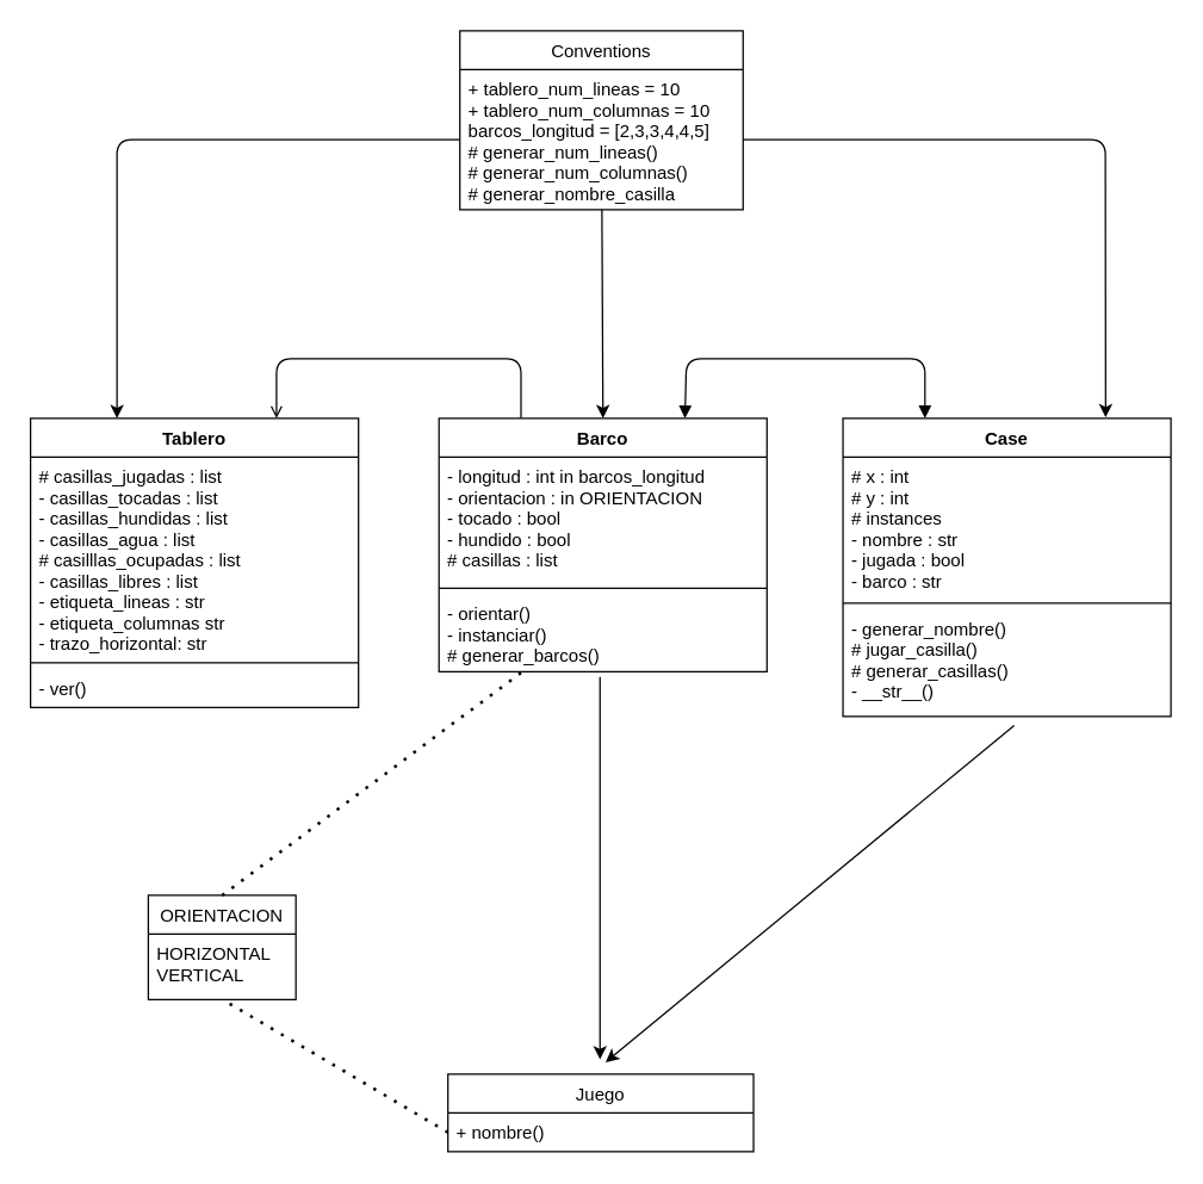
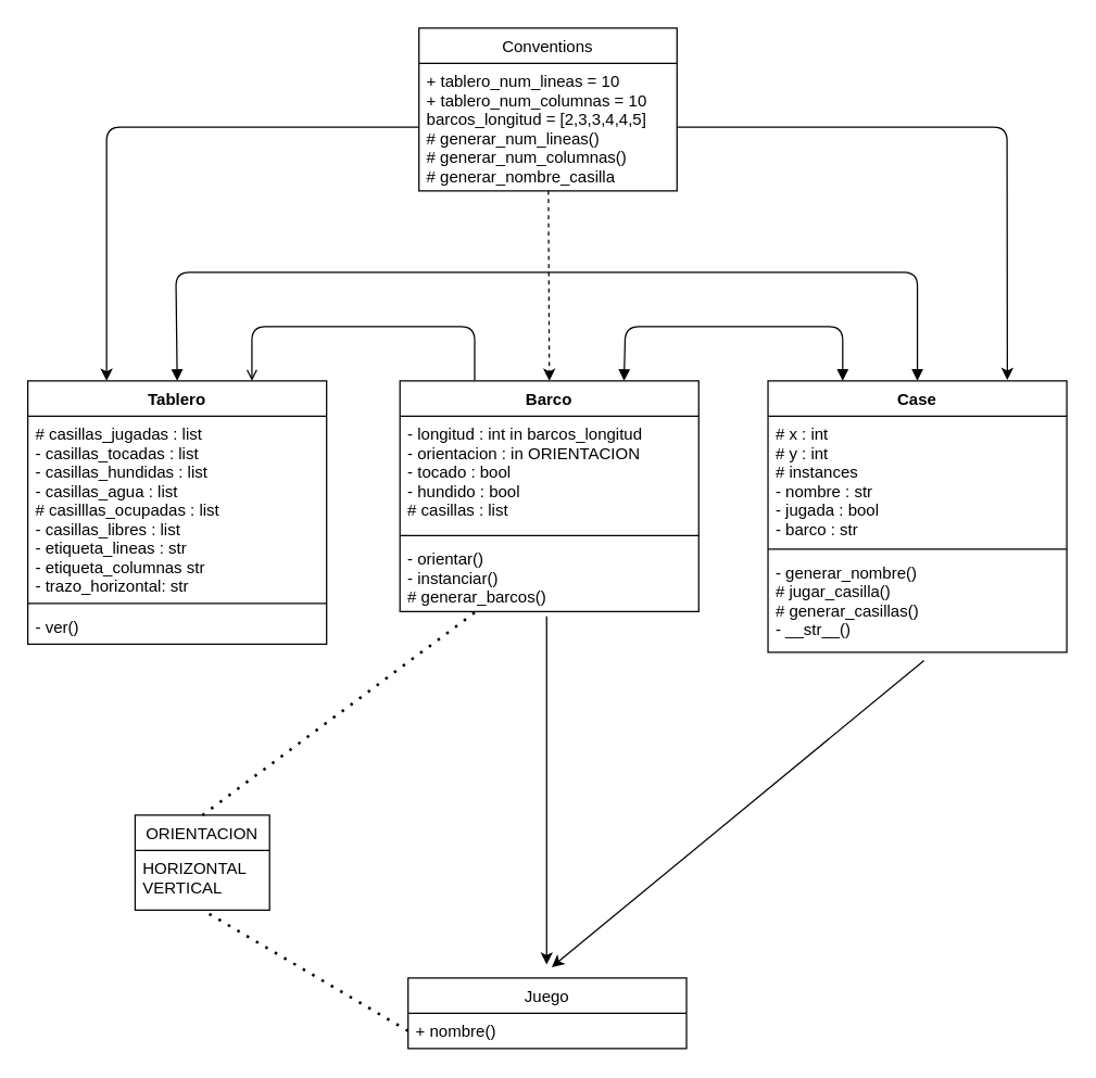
+ <mxCell id="27" value="" style="endArrow=block;startArrow=block;endFill=1;startFill=1;html=1;exitX=0.5;exitY=0;exitDx=0;exitDy=0;entryX=0.5;entryY=0;entryDx=0;entryDy=0;" edge="1" parent="1" source="2" target="11"><mxGeometry width="160" relative="1" as="geometry"><mxPoint x="324" y="200" as="sourcePoint" /><mxPoint x="484" y="200" as="targetPoint" /><Array as="points"><mxPoint x="129" y="200" /><mxPoint x="675" y="200" /></Array></mxGeometry></mxCell>
- <mxCell id="22" style="edgeStyle=none;html=1;entryX=0.5;entryY=0;entryDx=0;entryDy=0;" edge="1" parent="1" source="24" target="7"><mxGeometry relative="1" as="geometry" /></mxCell>
+ <mxCell id="22" style="edgeStyle=none;html=1;entryX=0.5;entryY=0;entryDx=0;entryDy=0;dashed=1;" edge="1" parent="1" source="24" target="7"><mxGeometry relative="1" as="geometry" /></mxCell>
